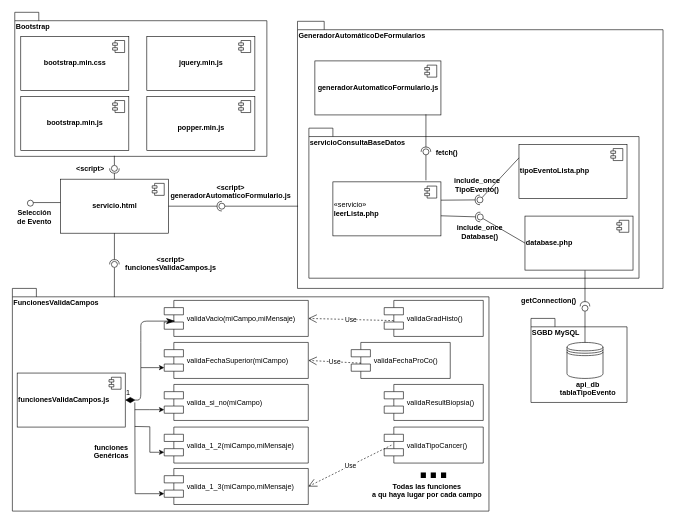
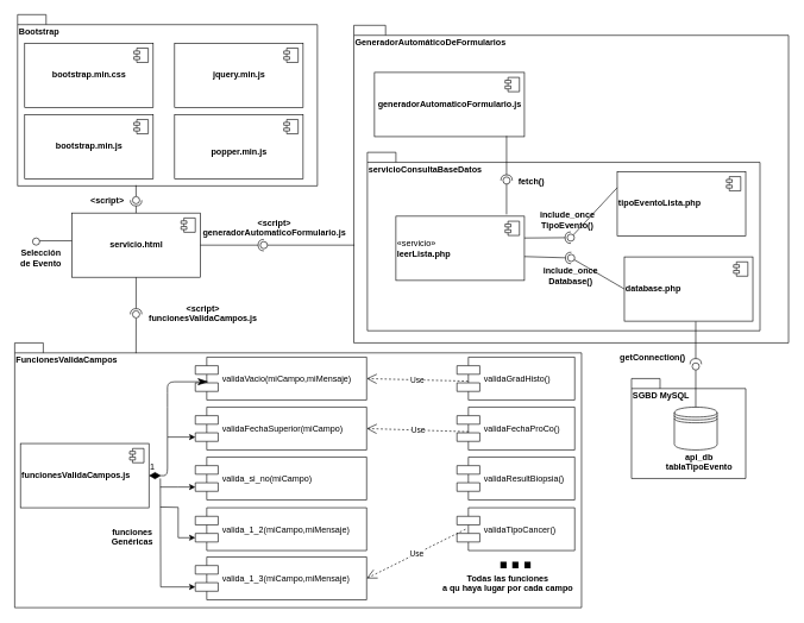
- <mxCell id="70" value="validaFechaProCo()" style="shape=component;align=left;spacingLeft=36;" vertex="1" parent="1"><mxGeometry x="584.5" y="570" width="165" height="60" as="geometry" /></mxCell>
+ <mxCell id="70" value="validaFechaProCo()" style="shape=component;align=left;spacingLeft=36;" vertex="1" parent="1"><mxGeometry x="639.5" y="570" width="165" height="60" as="geometry" /></mxCell>
